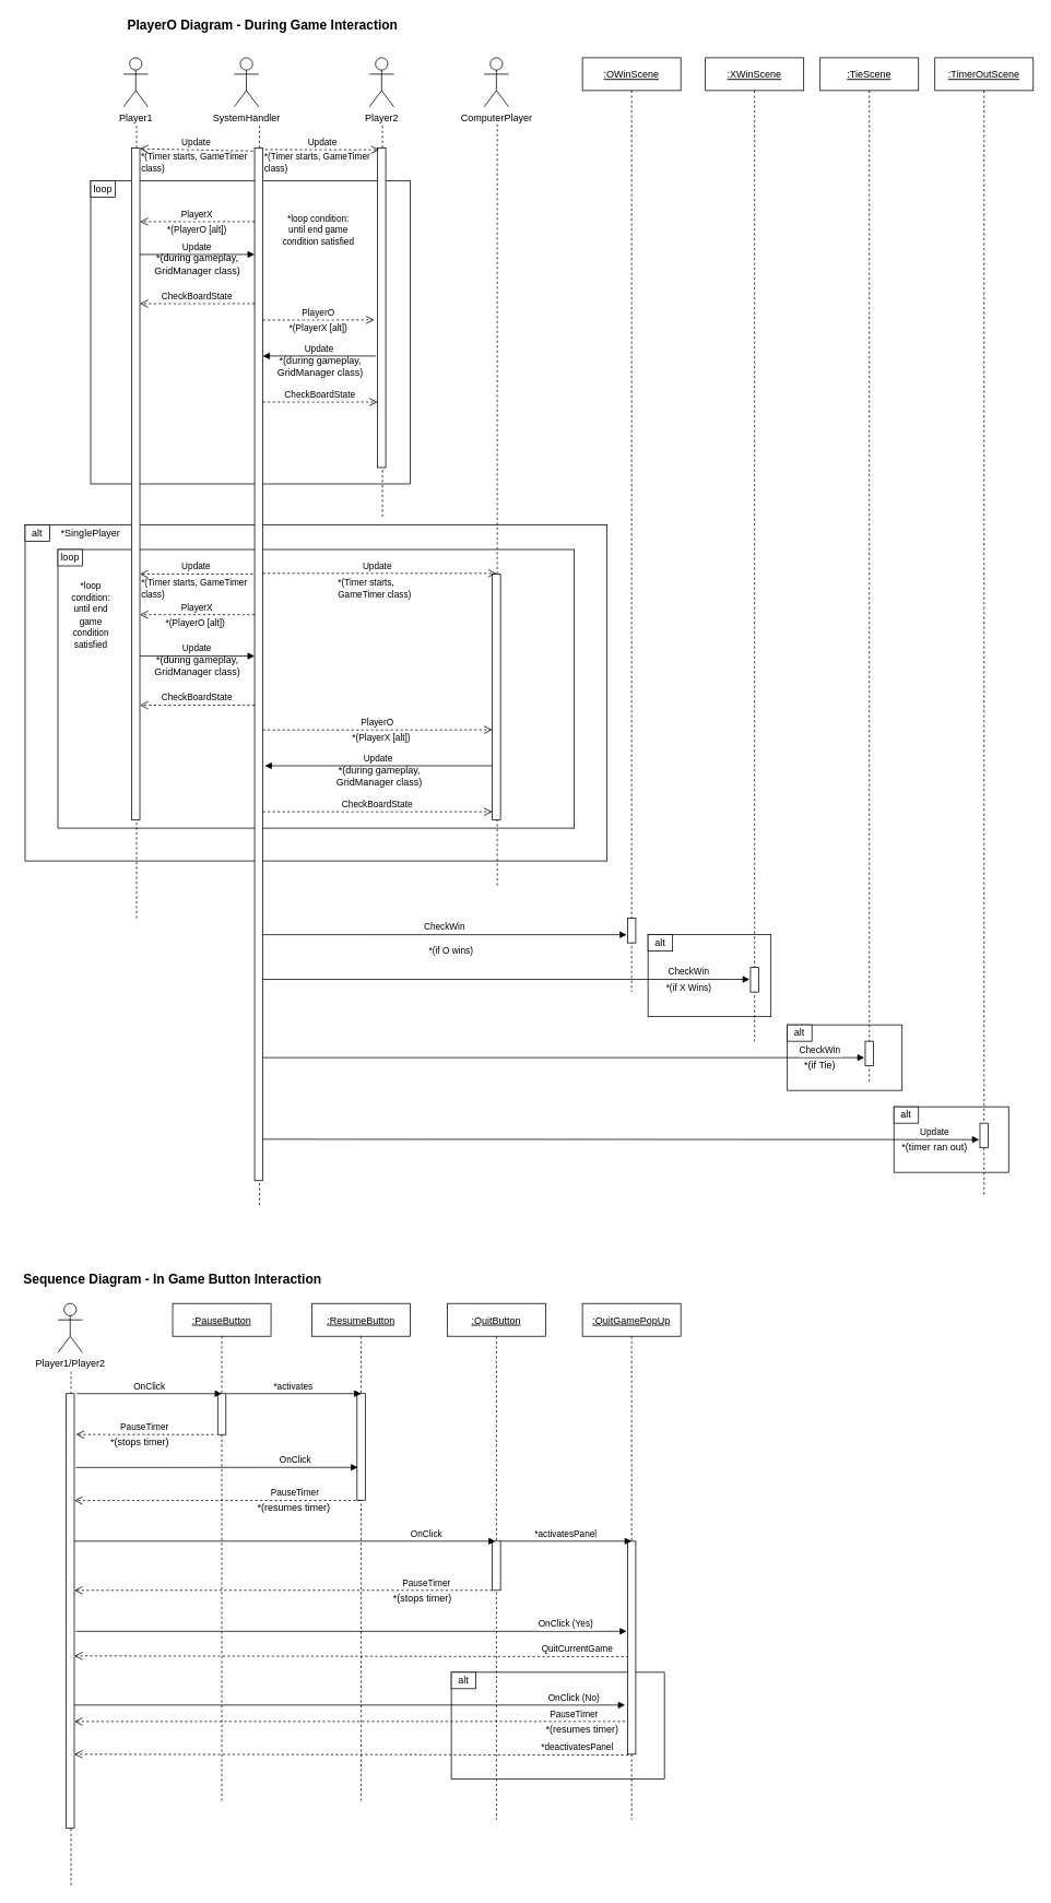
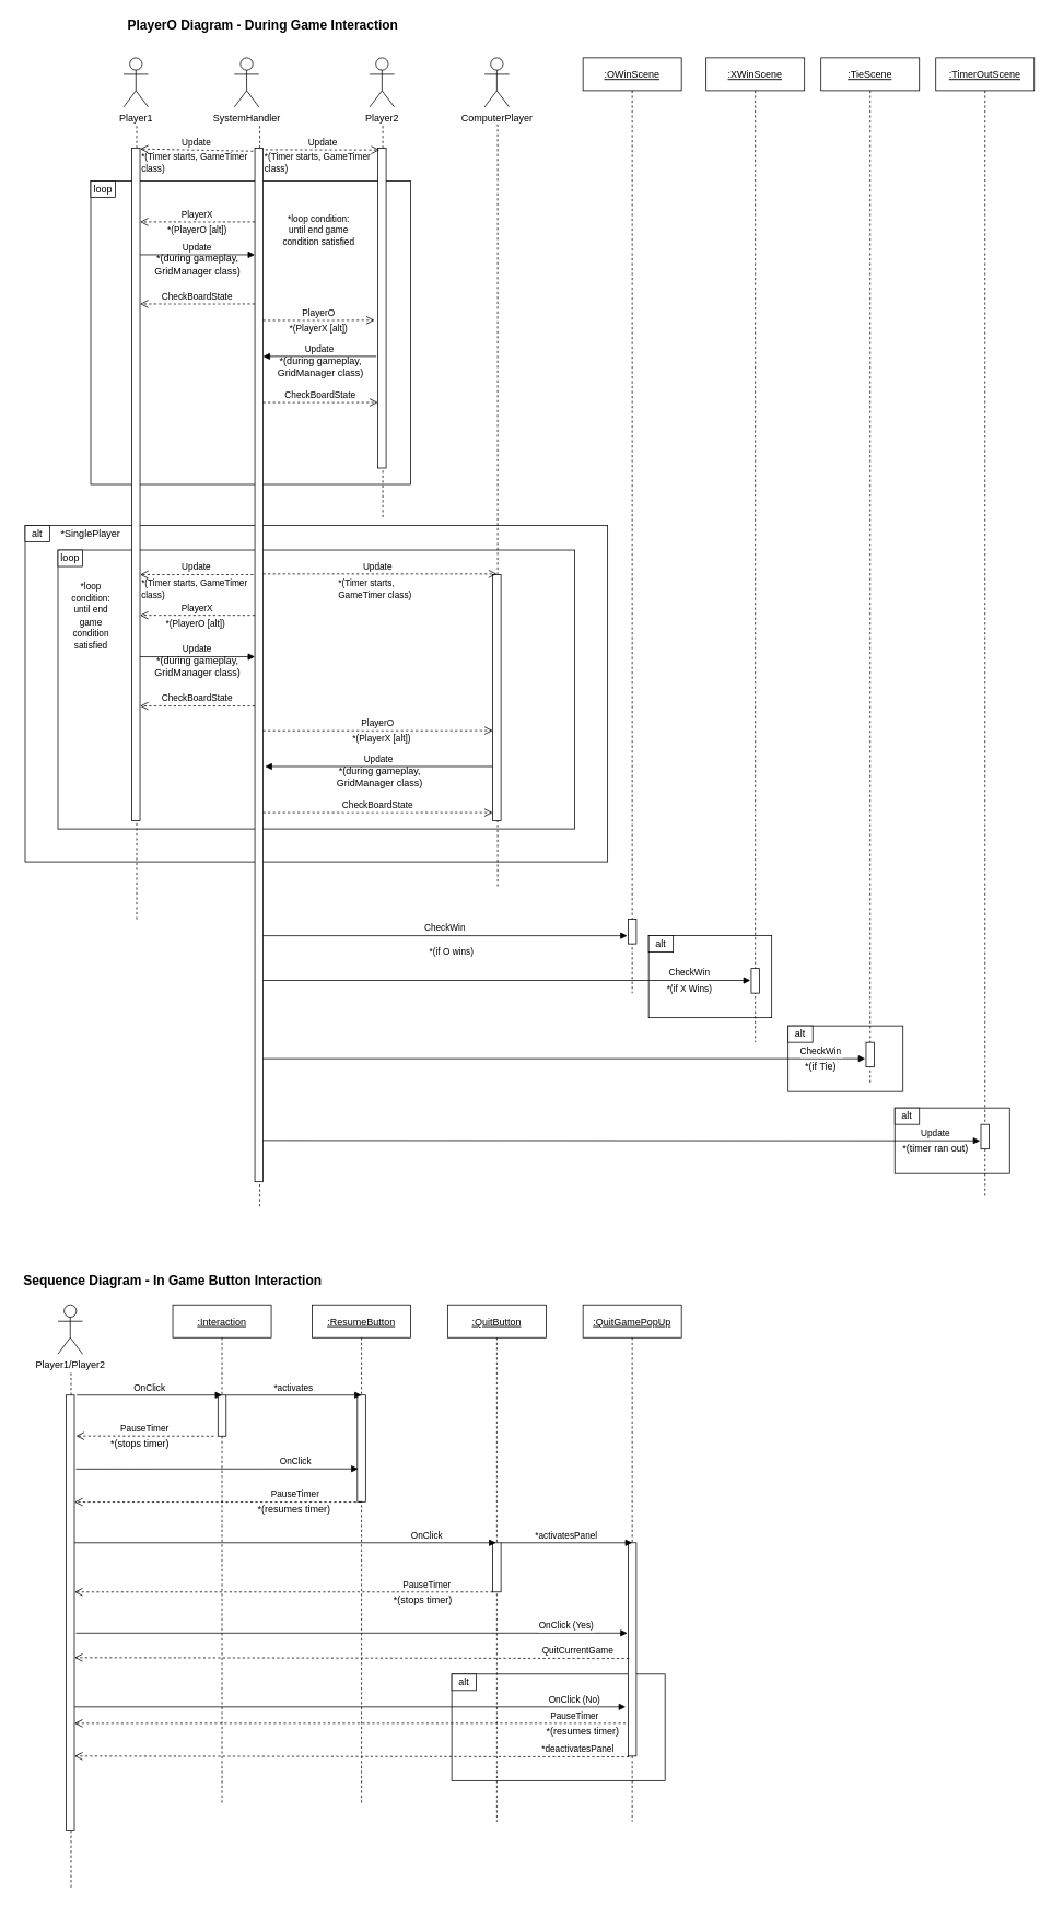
- <mxCell id="84" value=":PauseButton" style="shape=umlLifeline;perimeter=lifelinePerimeter;container=1;collapsible=0;recursiveResize=0;rounded=0;shadow=0;strokeWidth=1;size=40;fontStyle=4" vertex="1" parent="1"><mxGeometry x="210" y="1590" width="120" height="610" as="geometry" /></mxCell>
+ <mxCell id="84" value=":Interaction" style="shape=umlLifeline;perimeter=lifelinePerimeter;container=1;collapsible=0;recursiveResize=0;rounded=0;shadow=0;strokeWidth=1;size=40;fontStyle=4" vertex="1" parent="1"><mxGeometry x="210" y="1590" width="120" height="610" as="geometry" /></mxCell>
